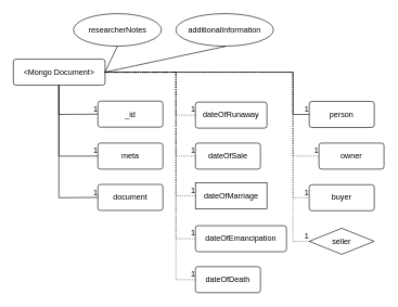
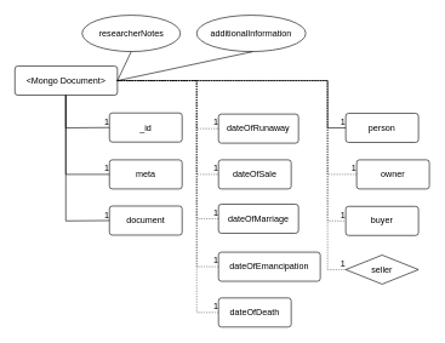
- <mxCell id="9" value="dateOfMarriage" style="arcSize=10;whiteSpace=wrap;html=1;align=center;rounded=0;" parent="1" vertex="1"><mxGeometry x="300" y="280" width="110" height="40" as="geometry" /></mxCell>
+ <mxCell id="9" value="dateOfMarriage" style="rounded=1;arcSize=10;whiteSpace=wrap;html=1;align=center;" parent="1" vertex="1"><mxGeometry x="300" y="280" width="110" height="40" as="geometry" /></mxCell>
